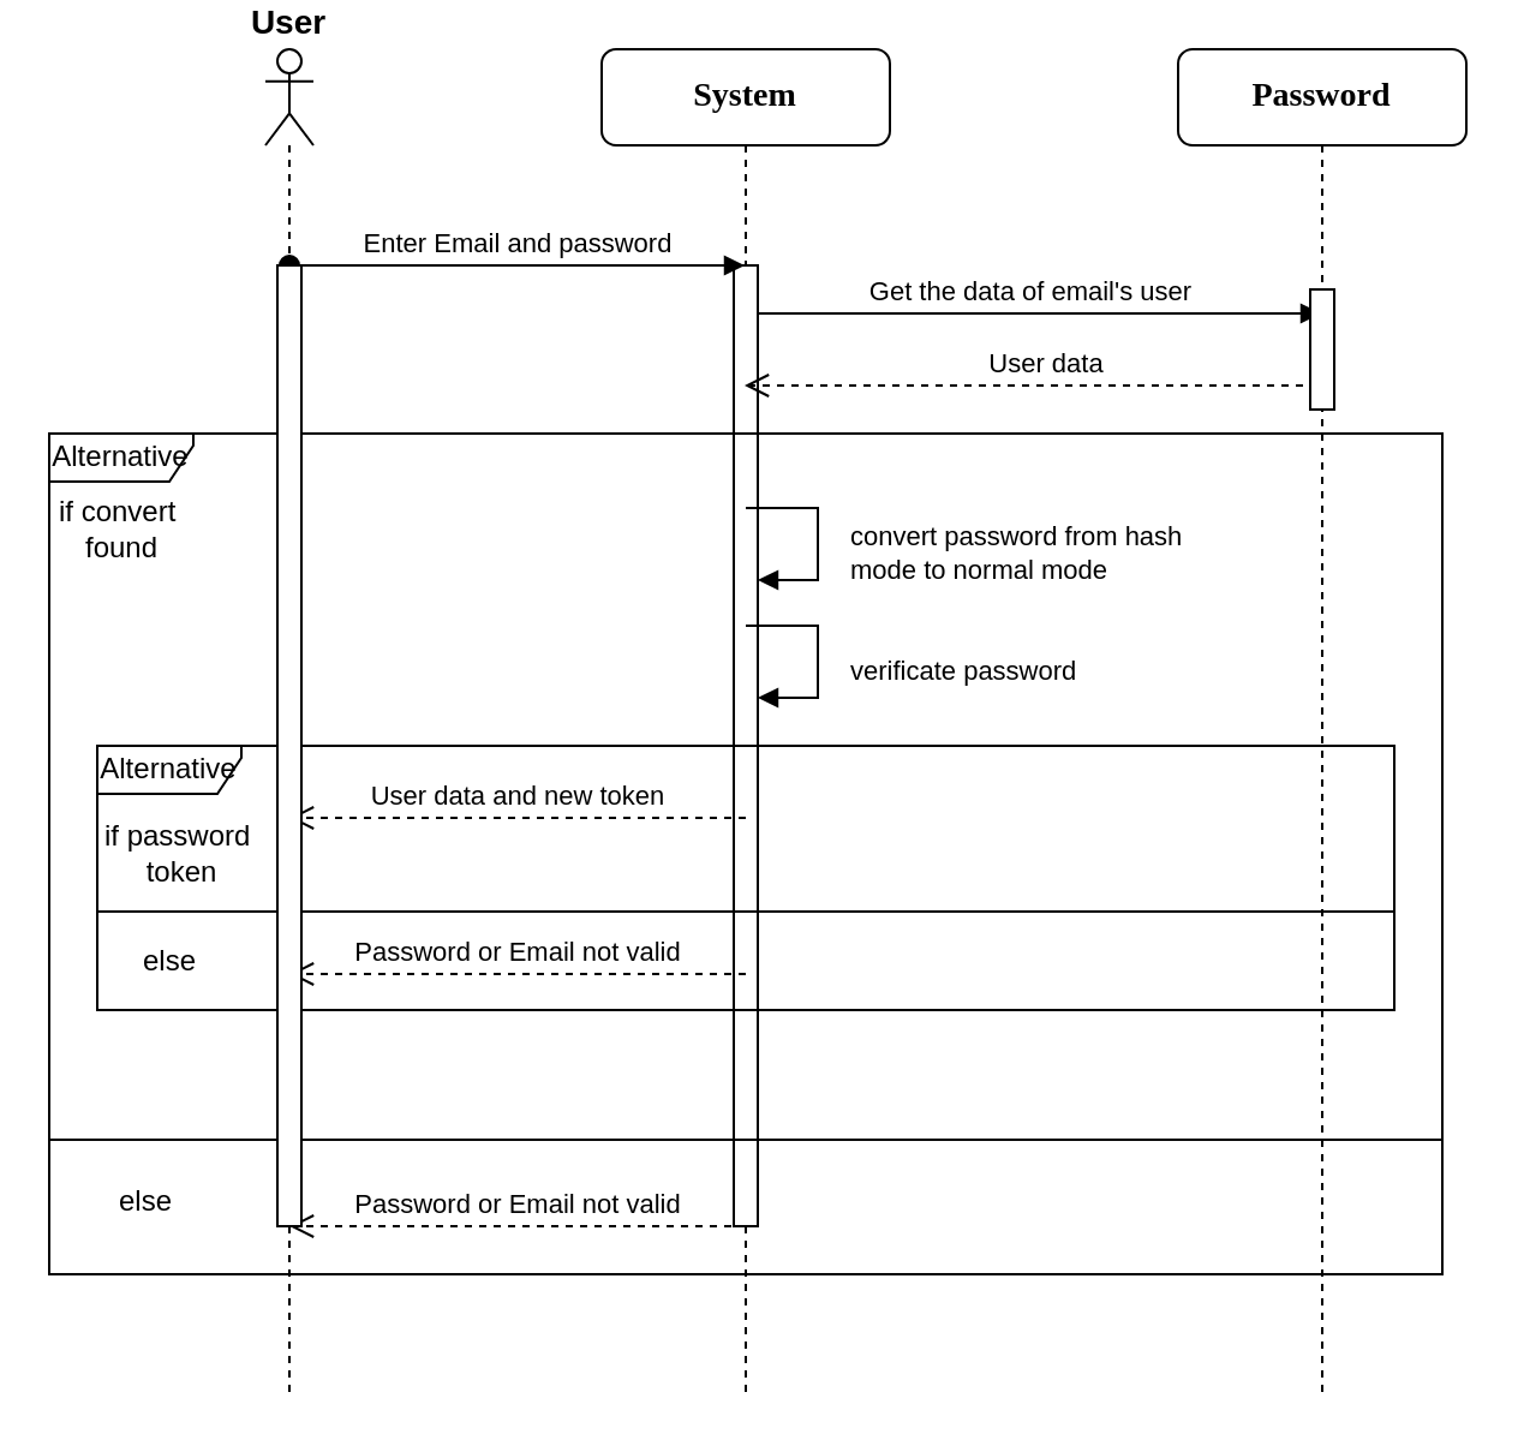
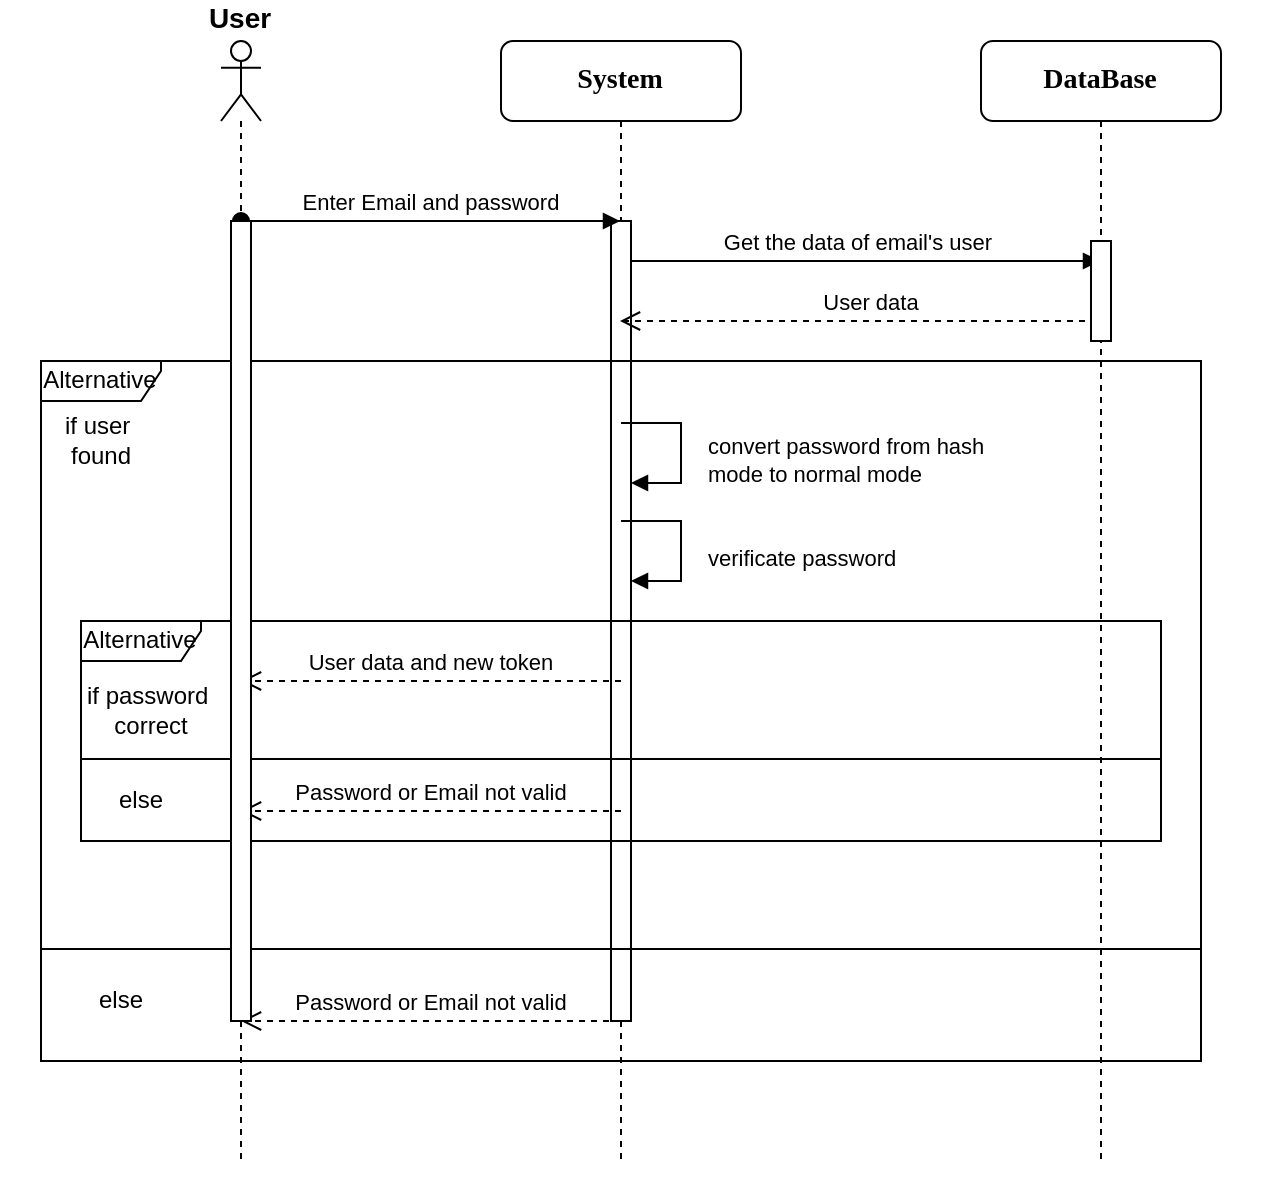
- <mxCell id="5" value="Password" style="shape=umlLifeline;perimeter=lifelinePerimeter;whiteSpace=wrap;html=1;container=1;collapsible=0;recursiveResize=0;outlineConnect=0;rounded=1;shadow=0;comic=0;labelBackgroundColor=none;strokeWidth=1;fontFamily=Verdana;fontSize=14;align=center;fontStyle=1" parent="1" vertex="1"><mxGeometry x="490" y="20" width="120" height="560" as="geometry" /></mxCell>
+ <mxCell id="5" value="DataBase" style="shape=umlLifeline;perimeter=lifelinePerimeter;whiteSpace=wrap;html=1;container=1;collapsible=0;recursiveResize=0;outlineConnect=0;rounded=1;shadow=0;comic=0;labelBackgroundColor=none;strokeWidth=1;fontFamily=Verdana;fontSize=14;align=center;fontStyle=1" parent="1" vertex="1"><mxGeometry x="490" y="20" width="120" height="560" as="geometry" /></mxCell>
- <mxCell id="11" value="if convert&amp;nbsp;&lt;br&gt;found" style="text;html=1;align=center;verticalAlign=middle;resizable=0;points=[];autosize=1;strokeColor=none;fillColor=none;" parent="1" vertex="1"><mxGeometry x="20" y="200" width="60" height="40" as="geometry" /></mxCell>
+ <mxCell id="11" value="if user&amp;nbsp;&lt;br&gt;found" style="text;html=1;align=center;verticalAlign=middle;resizable=0;points=[];autosize=1;strokeColor=none;fillColor=none;" parent="1" vertex="1"><mxGeometry x="20" y="200" width="60" height="40" as="geometry" /></mxCell>
- <mxCell id="15" value="if password&amp;nbsp;&lt;br&gt;token" style="text;html=1;align=center;verticalAlign=middle;resizable=0;points=[];autosize=1;strokeColor=none;fillColor=none;" parent="1" vertex="1"><mxGeometry x="30" y="335" width="90" height="40" as="geometry" /></mxCell>
+ <mxCell id="15" value="if password&amp;nbsp;&lt;br&gt;correct" style="text;html=1;align=center;verticalAlign=middle;resizable=0;points=[];autosize=1;strokeColor=none;fillColor=none;" parent="1" vertex="1"><mxGeometry x="30" y="335" width="90" height="40" as="geometry" /></mxCell>
